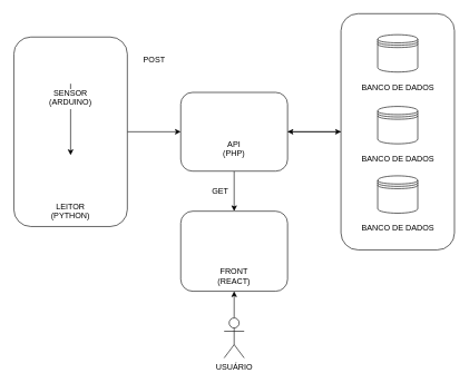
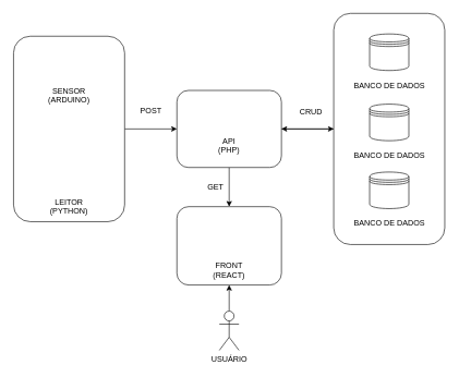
- <mxCell id="11" value="POST" style="text;html=1;align=center;verticalAlign=middle;resizable=0;points=[];;autosize=1;" vertex="1" parent="1"><mxGeometry x="205" y="79" width="50" height="20" as="geometry" /></mxCell>
+ <mxCell id="11" value="POST" style="text;html=1;align=center;verticalAlign=middle;resizable=0;points=[];;autosize=1;" vertex="1" parent="1"><mxGeometry x="205" y="159" width="50" height="20" as="geometry" /></mxCell>
+ <mxCell id="17" value="CRUD" style="text;html=1;align=center;verticalAlign=middle;resizable=0;points=[];;autosize=1;" vertex="1" parent="1"><mxGeometry x="450" y="160.5" width="50" height="20" as="geometry" /></mxCell>
- <mxCell id="14" style="edgeStyle=orthogonalEdgeStyle;rounded=0;orthogonalLoop=1;jettySize=auto;html=1;exitX=0.5;exitY=1;exitDx=0;exitDy=0;entryX=0.5;entryY=0;entryDx=0;entryDy=0;" edge="1" parent="1" source="15" target="13"><mxGeometry relative="1" as="geometry" /></mxCell>
